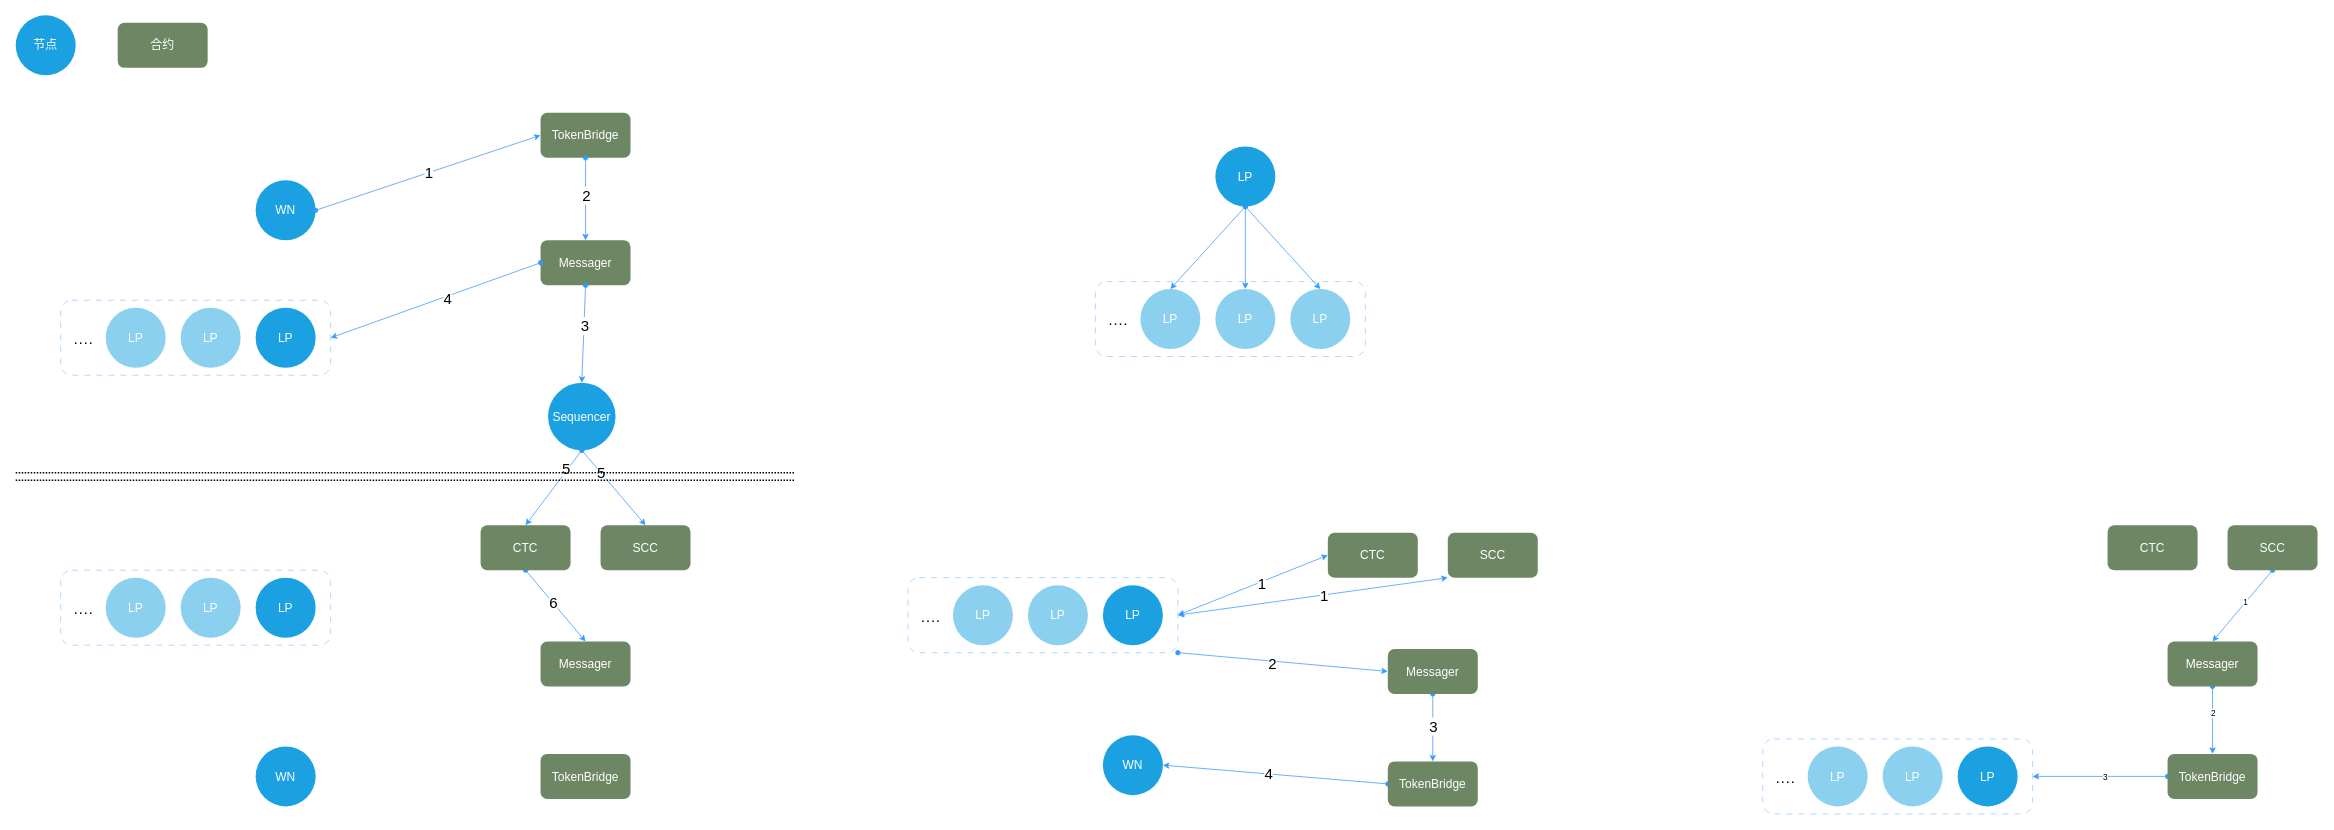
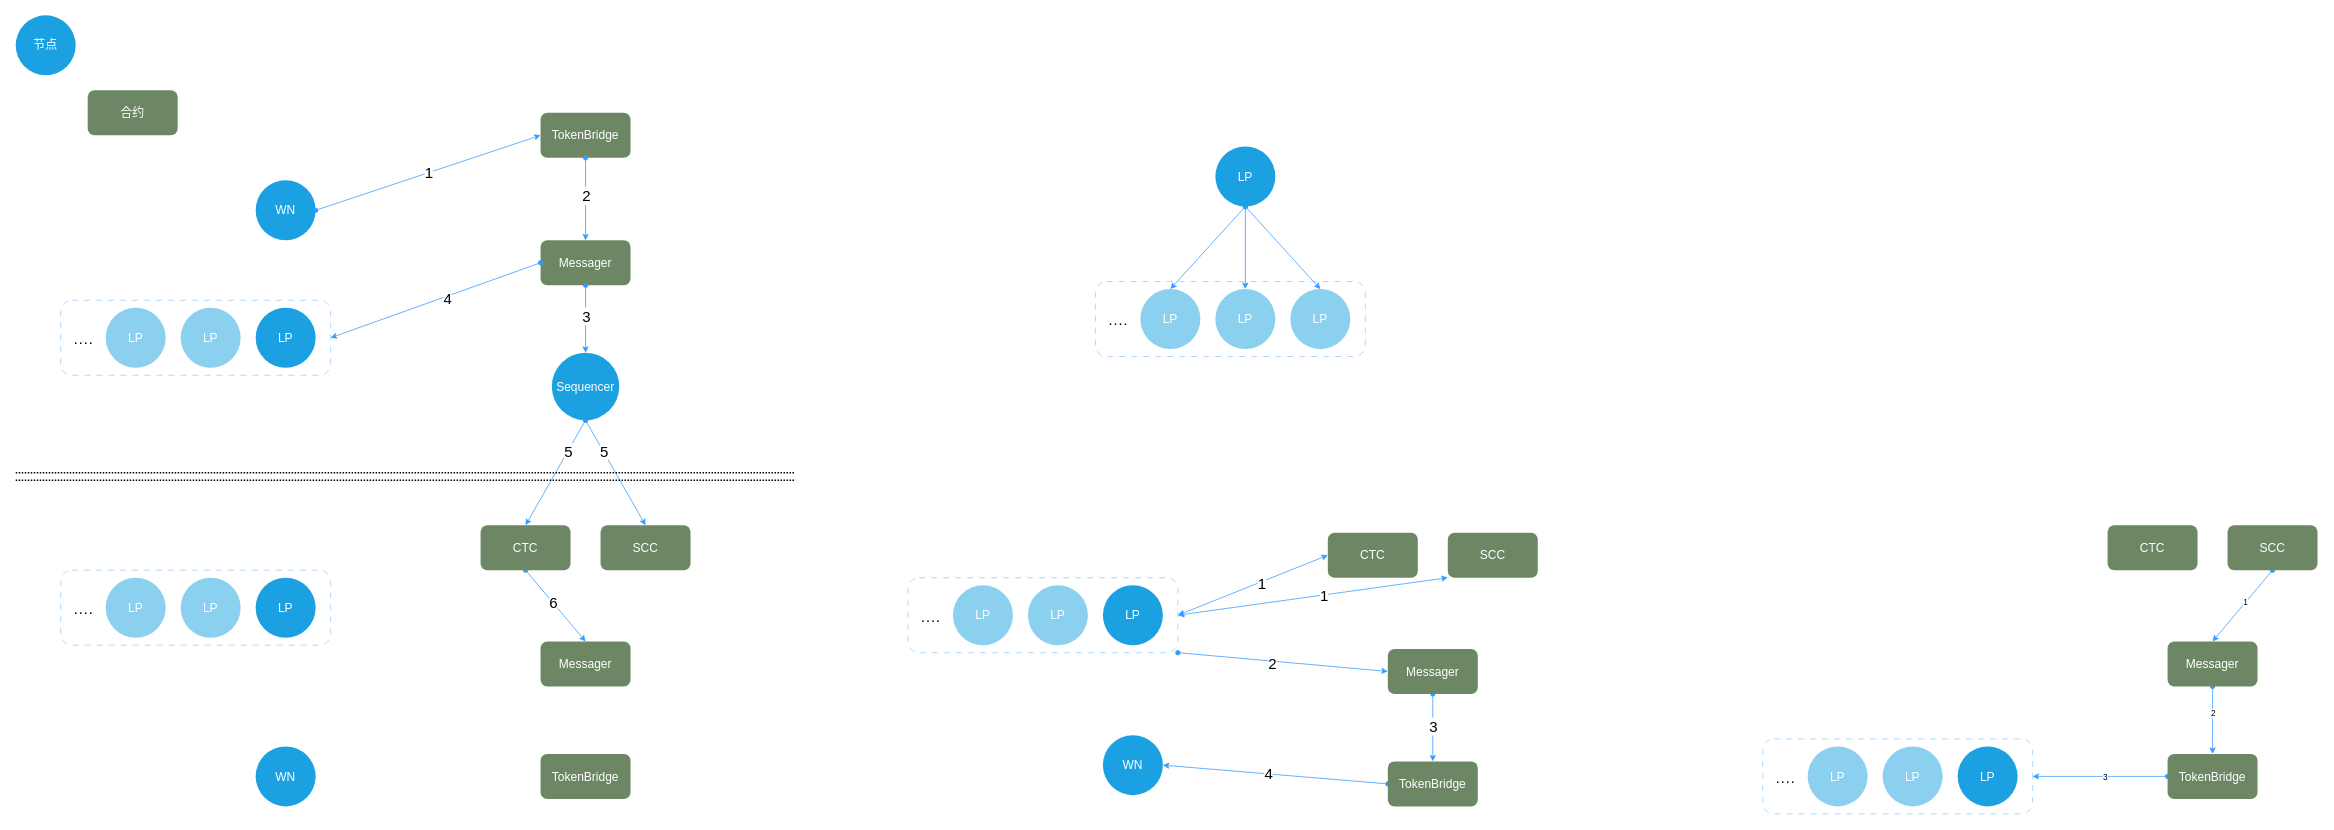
- <mxCell id="22" value="合约" style="rounded=1;whiteSpace=wrap;html=1;fontSize=16;strokeColor=none;fillColor=#6d8764;fontColor=#ffffff;" parent="1" vertex="1"><mxGeometry x="156" y="30" width="120" height="60" as="geometry" /></mxCell>
+ <mxCell id="22" value="合约" style="rounded=1;whiteSpace=wrap;html=1;fontSize=16;strokeColor=none;fillColor=#6d8764;fontColor=#ffffff;" parent="1" vertex="1"><mxGeometry x="116" y="120" width="120" height="60" as="geometry" /></mxCell>
- <mxCell id="19" value="Sequencer" style="ellipse;whiteSpace=wrap;html=1;aspect=fixed;fontSize=16;fillColor=#1ba1e2;fontColor=#ffffff;strokeColor=none;" parent="1" vertex="1"><mxGeometry x="730" y="510" width="90" height="90" as="geometry" /></mxCell>
+ <mxCell id="19" value="Sequencer" style="ellipse;whiteSpace=wrap;html=1;aspect=fixed;fontSize=16;fillColor=#1ba1e2;fontColor=#ffffff;strokeColor=none;" parent="1" vertex="1"><mxGeometry x="735" y="470" width="90" height="90" as="geometry" /></mxCell>
